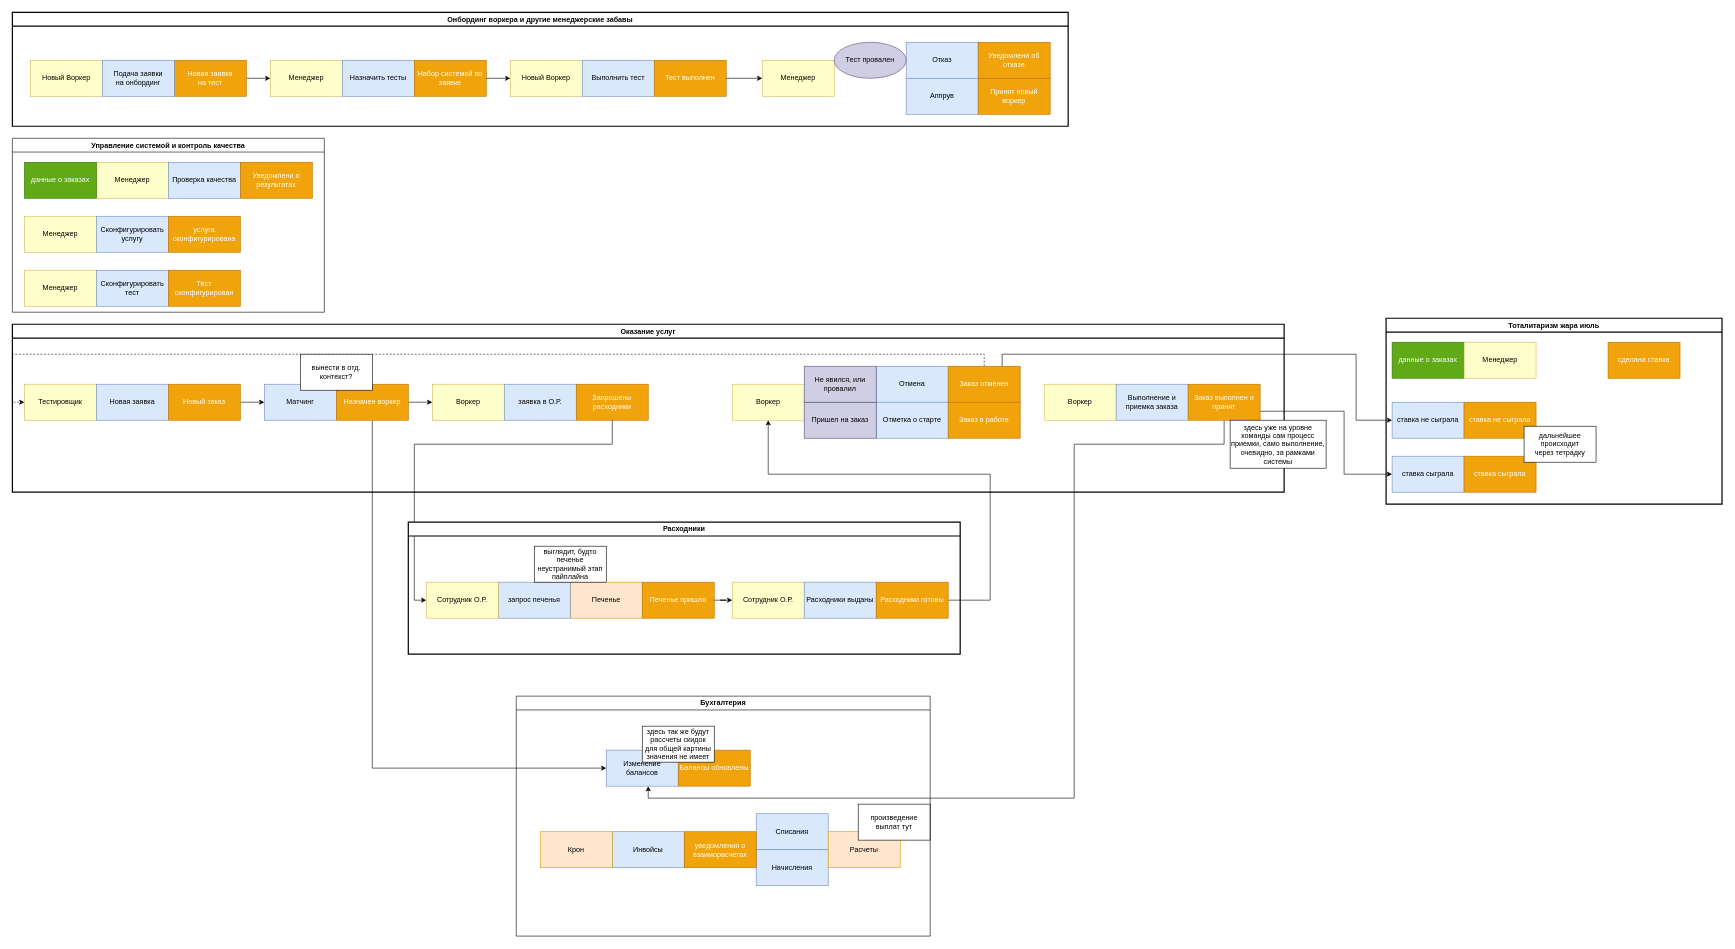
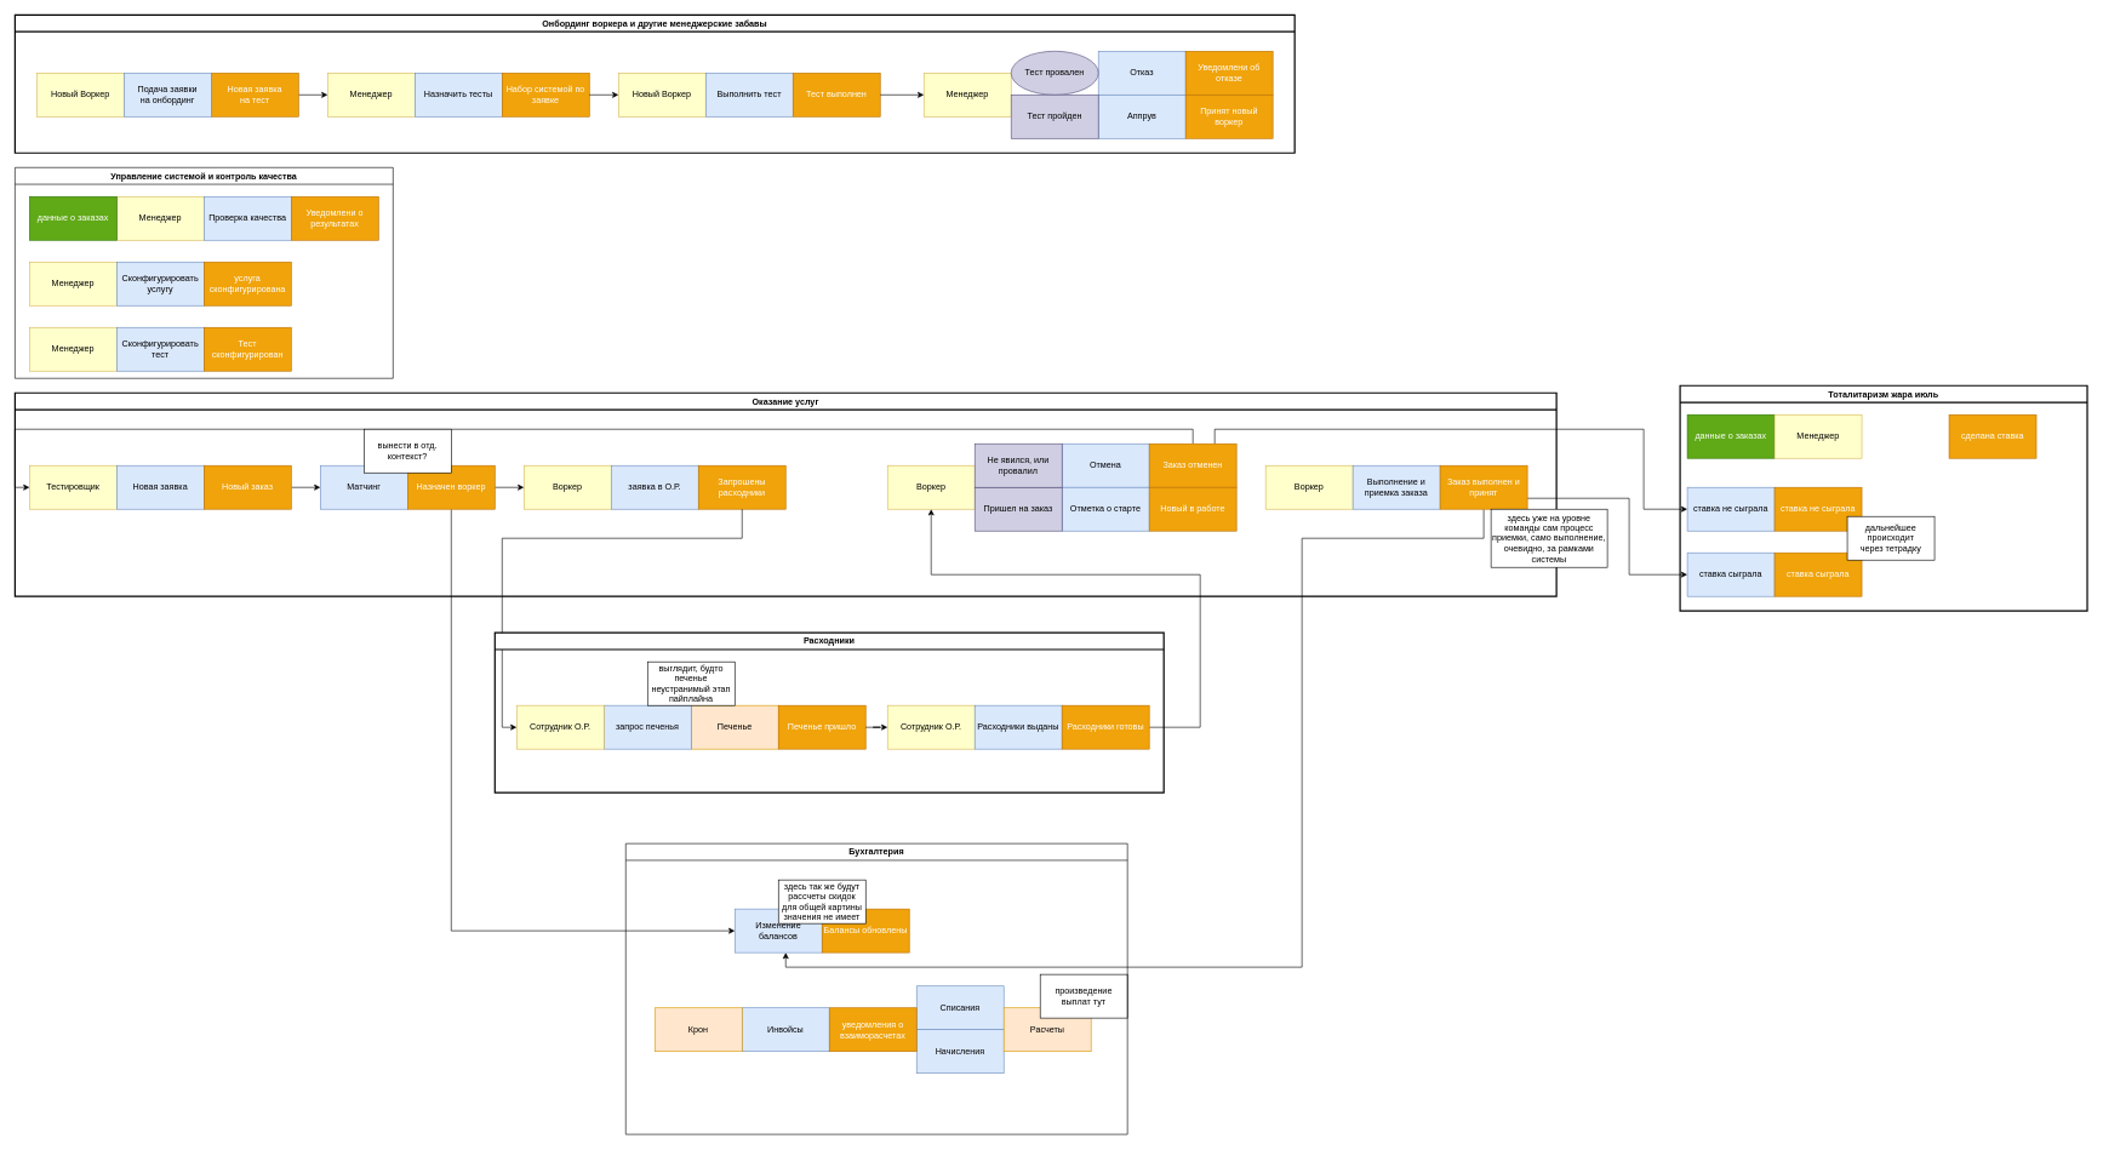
+ <mxCell id="55" value="Тест пройден" style="rounded=0;whiteSpace=wrap;html=1;fillColor=#d0cee2;strokeColor=#56517e;" parent="36" vertex="1"><mxGeometry x="1370" y="110" width="120" height="60" as="geometry" /></mxCell>
- <mxCell id="20" style="edgeStyle=orthogonalEdgeStyle;rounded=0;orthogonalLoop=1;jettySize=auto;html=1;exitX=0.5;exitY=0;exitDx=0;exitDy=0;entryX=0;entryY=0.5;entryDx=0;entryDy=0;dashed=1;" parent="1" source="22" target="2" edge="1"><mxGeometry relative="1" as="geometry" /></mxCell>
+ <mxCell id="20" style="edgeStyle=orthogonalEdgeStyle;rounded=0;orthogonalLoop=1;jettySize=auto;html=1;exitX=0.5;exitY=0;exitDx=0;exitDy=0;entryX=0;entryY=0.5;entryDx=0;entryDy=0;" parent="1" source="22" target="2" edge="1"><mxGeometry relative="1" as="geometry" /></mxCell>
- <mxCell id="23" value="Заказ в работе" style="rounded=0;whiteSpace=wrap;html=1;fillColor=#f0a30a;strokeColor=#BD7000;fontColor=#ffffff;" parent="1" vertex="1"><mxGeometry x="1580" y="670" width="120" height="60" as="geometry" /></mxCell>
+ <mxCell id="23" value="Новый в работе" style="rounded=0;whiteSpace=wrap;html=1;fillColor=#f0a30a;strokeColor=#BD7000;fontColor=#ffffff;" parent="1" vertex="1"><mxGeometry x="1580" y="670" width="120" height="60" as="geometry" /></mxCell>
